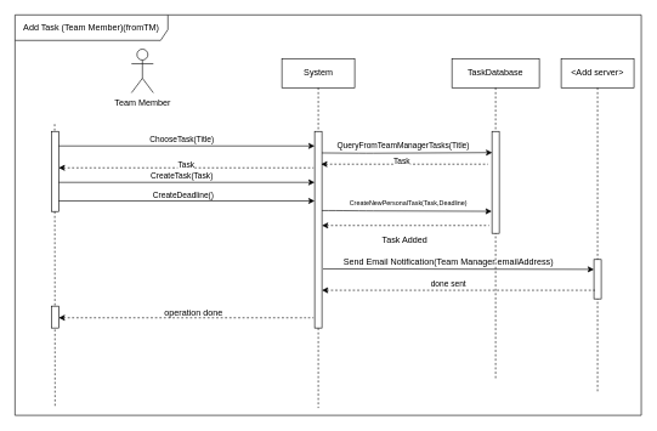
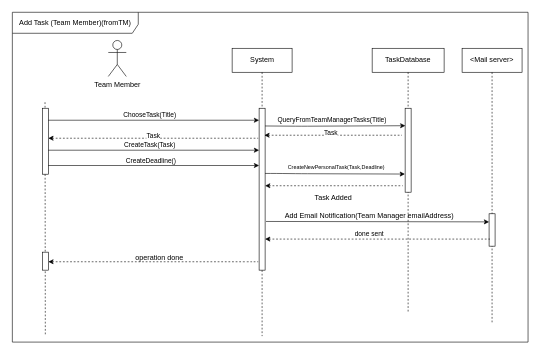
- <mxCell id="13" value="&amp;lt;Add server&amp;gt;" style="shape=umlLifeline;perimeter=lifelinePerimeter;whiteSpace=wrap;html=1;container=1;collapsible=0;recursiveResize=0;outlineConnect=0;" vertex="1" parent="1"><mxGeometry x="770" y="80" width="100" height="460" as="geometry" /></mxCell>
+ <mxCell id="13" value="&amp;lt;Mail server&amp;gt;" style="shape=umlLifeline;perimeter=lifelinePerimeter;whiteSpace=wrap;html=1;container=1;collapsible=0;recursiveResize=0;outlineConnect=0;" vertex="1" parent="1"><mxGeometry x="770" y="80" width="100" height="460" as="geometry" /></mxCell>
- <mxCell id="22" value="Send Email Notification(Team Manager emailAddress)" style="text;html=1;align=center;verticalAlign=middle;resizable=0;points=[];autosize=1;strokeColor=none;fontSize=12;" vertex="1" parent="1"><mxGeometry x="465" y="348.8" width="300" height="20" as="geometry" /></mxCell>
+ <mxCell id="22" value="Add Email Notification(Team Manager emailAddress)" style="text;html=1;align=center;verticalAlign=middle;resizable=0;points=[];autosize=1;strokeColor=none;fontSize=12;" vertex="1" parent="1"><mxGeometry x="465" y="348.8" width="300" height="20" as="geometry" /></mxCell>
